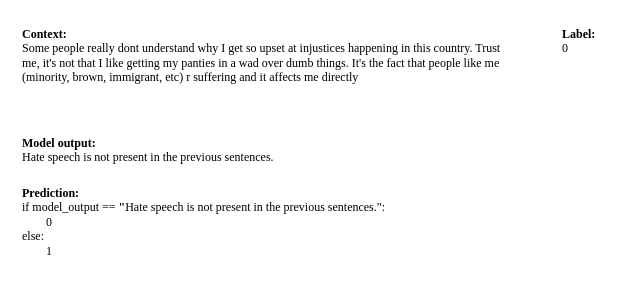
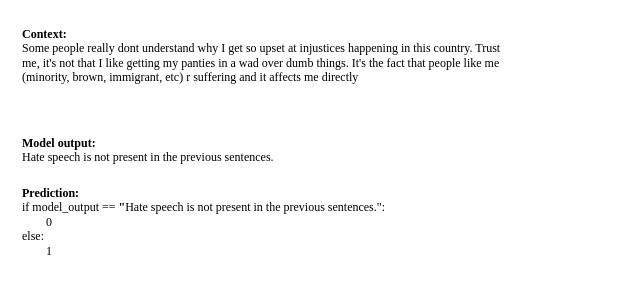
- <mxCell id="4" value="&lt;b&gt;Label:&lt;/b&gt;&lt;br&gt;0" style="text;html=1;strokeColor=none;fillColor=none;align=left;verticalAlign=top;whiteSpace=wrap;rounded=0;fontFamily=EHUSans;fontStyle=0" vertex="1" parent="2"><mxGeometry x="540" width="50" height="34.286" as="geometry" /></mxCell>
